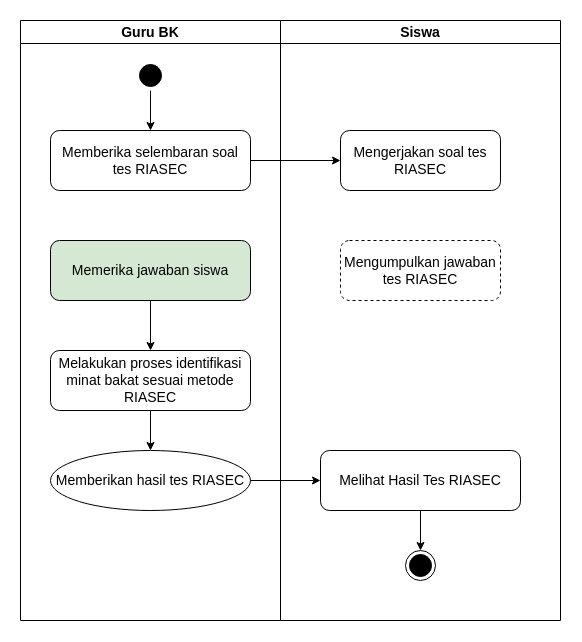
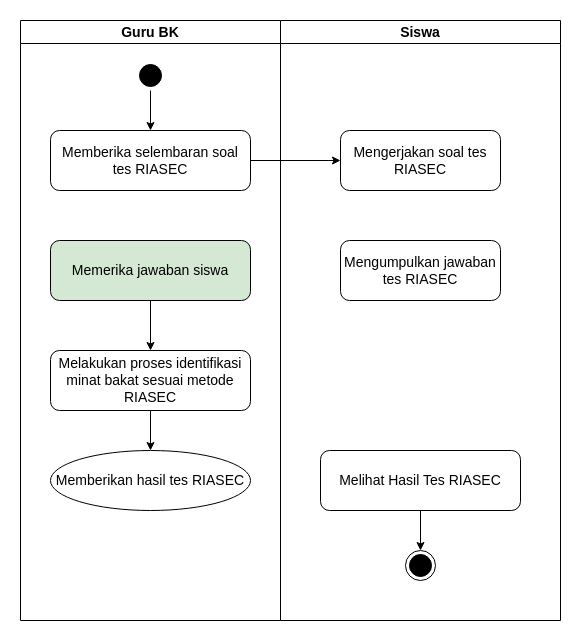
- <mxCell id="14" value="&lt;span style=&quot;font-size: 14px;&quot;&gt;Mengumpulkan jawaban tes RIASEC&lt;/span&gt;" style="rounded=1;whiteSpace=wrap;html=1;dashed=1;" vertex="1" parent="11"><mxGeometry x="60" y="220" width="160" height="60" as="geometry" /></mxCell>
+ <mxCell id="14" value="&lt;span style=&quot;font-size: 14px;&quot;&gt;Mengumpulkan jawaban tes RIASEC&lt;/span&gt;" style="rounded=1;whiteSpace=wrap;html=1;" vertex="1" parent="11"><mxGeometry x="60" y="220" width="160" height="60" as="geometry" /></mxCell>
- <mxCell id="18" value="" style="edgeStyle=orthogonalEdgeStyle;rounded=0;orthogonalLoop=1;jettySize=auto;html=1;" edge="1" parent="1" source="10" target="16"><mxGeometry relative="1" as="geometry" /></mxCell>
